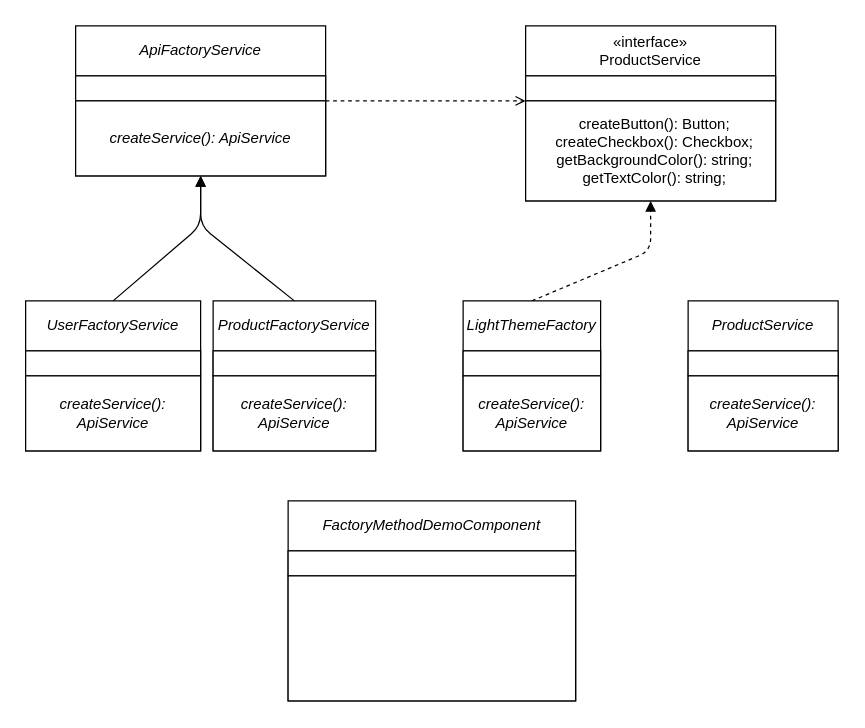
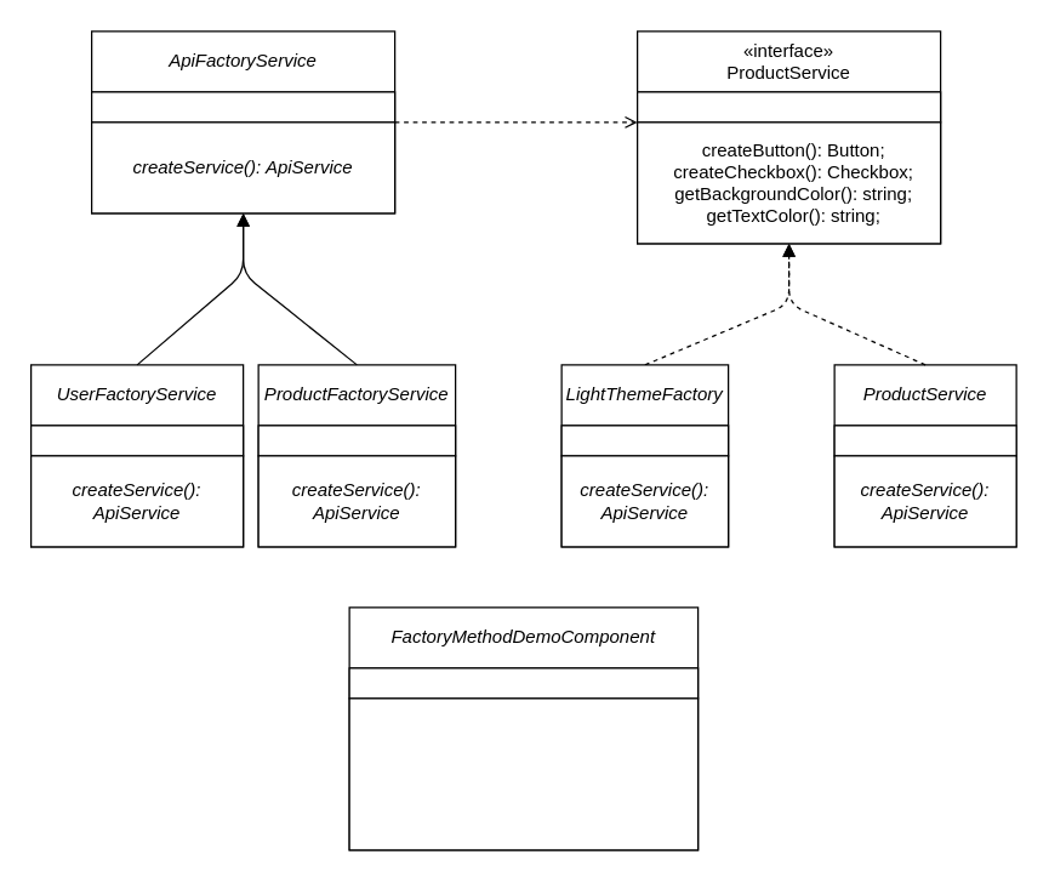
+ <mxCell id="24" value="" style="endArrow=block;html=1;entryX=0.5;entryY=1;entryDx=0;entryDy=0;dashed=1;endFill=1;exitX=0.5;exitY=0;exitDx=0;exitDy=0;" parent="1" source="13" target="2" edge="1"><mxGeometry width="50" height="50" relative="1" as="geometry"><mxPoint x="435" y="250" as="sourcePoint" /><mxPoint x="530" y="150" as="targetPoint" /><Array as="points"><mxPoint x="520" y="200" /></Array></mxGeometry></mxCell>
